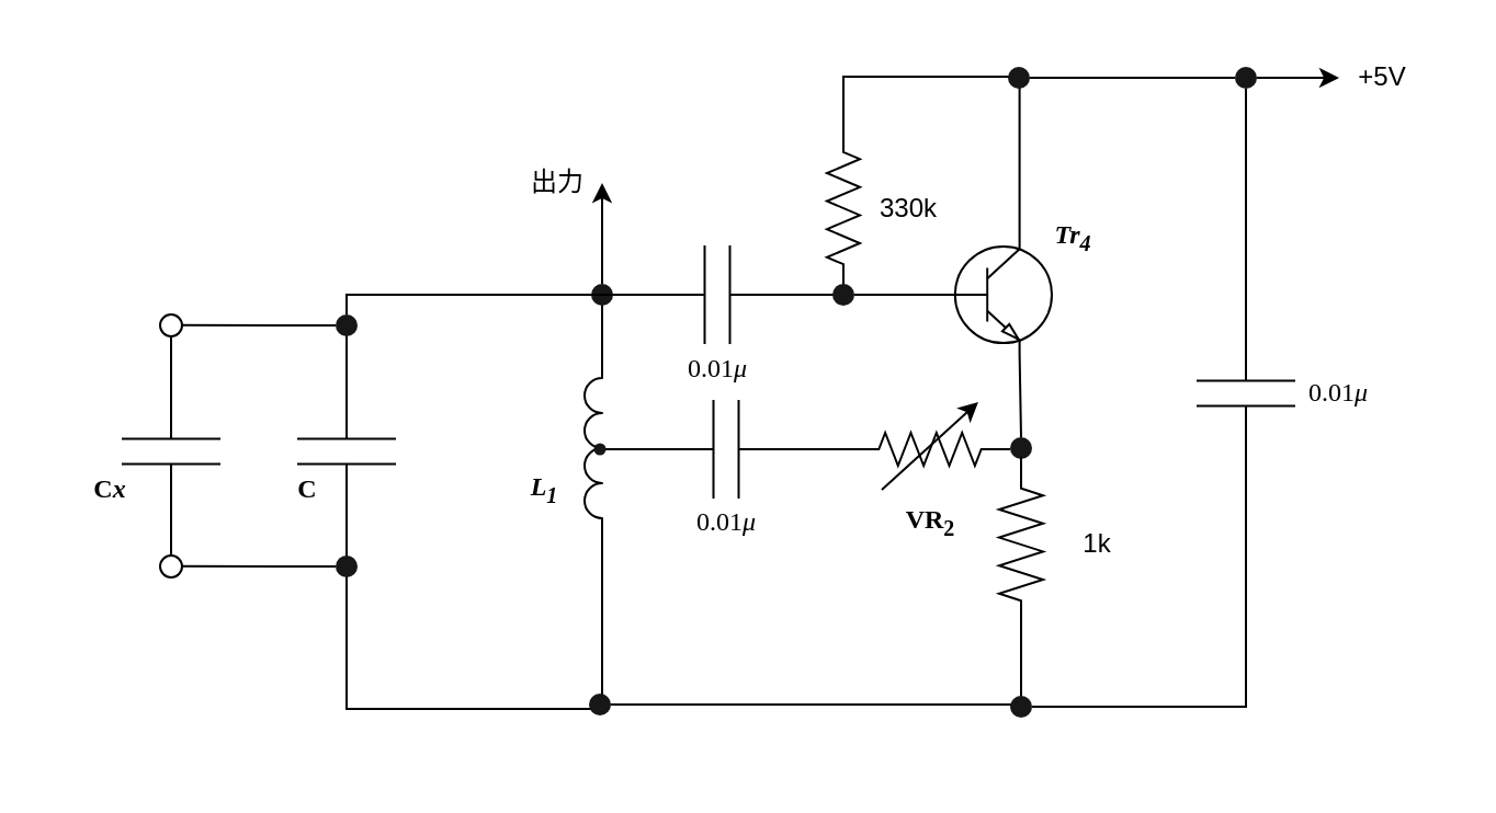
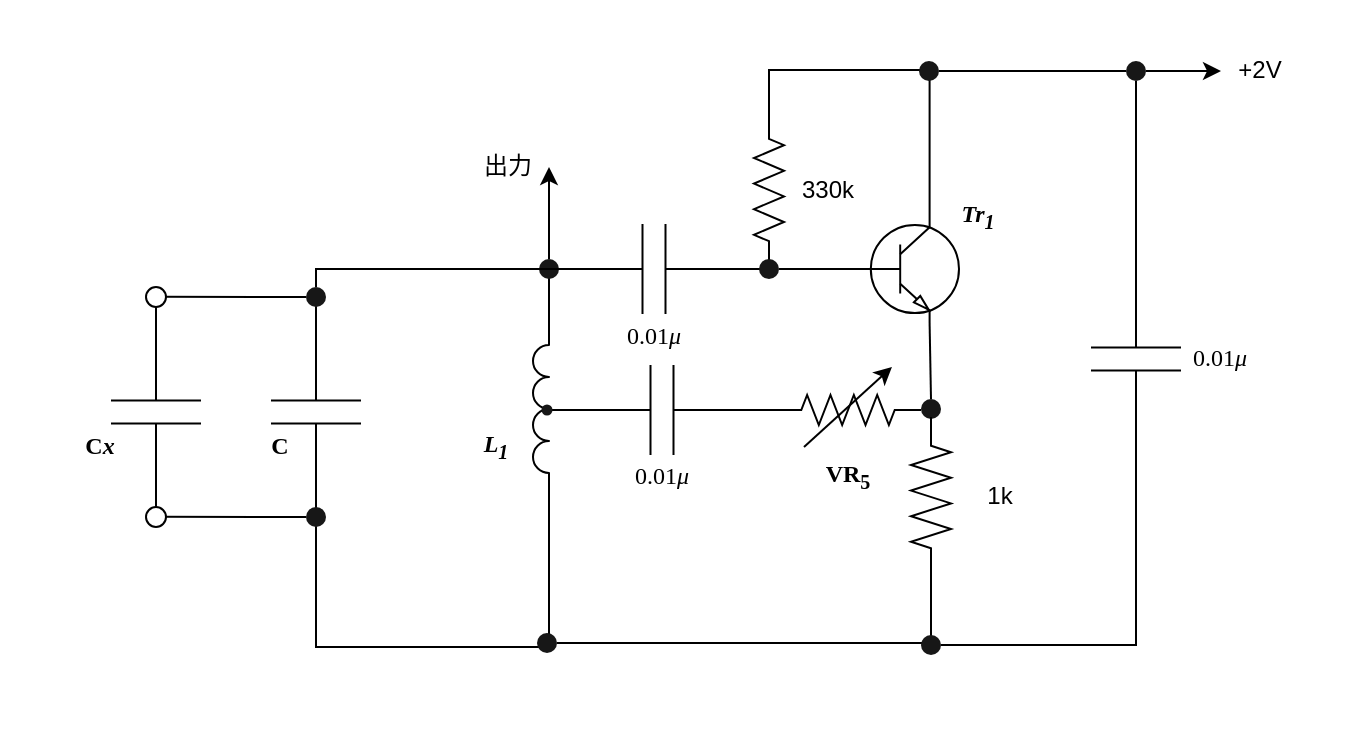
- <mxCell id="49" value="+5V" style="text;html=1;strokeColor=none;fillColor=none;align=center;verticalAlign=middle;whiteSpace=wrap;rounded=0;" vertex="1" parent="1"><mxGeometry x="600" y="20" width="60" height="30" as="geometry" /></mxCell>
+ <mxCell id="49" value="+2V" style="text;html=1;strokeColor=none;fillColor=none;align=center;verticalAlign=middle;whiteSpace=wrap;rounded=0;" vertex="1" parent="1"><mxGeometry x="600" y="20" width="60" height="30" as="geometry" /></mxCell>
- <mxCell id="50" value="&lt;i&gt;&lt;b&gt;&lt;font face=&quot;Times New Roman&quot;&gt;Tr&lt;sub&gt;4&lt;/sub&gt;&lt;/font&gt;&lt;/b&gt;&lt;/i&gt;" style="text;html=1;strokeColor=none;fillColor=none;align=center;verticalAlign=middle;whiteSpace=wrap;rounded=0;" vertex="1" parent="1"><mxGeometry x="459" y="93" width="60" height="30" as="geometry" /></mxCell>
+ <mxCell id="50" value="&lt;i&gt;&lt;b&gt;&lt;font face=&quot;Times New Roman&quot;&gt;Tr&lt;sub&gt;1&lt;/sub&gt;&lt;/font&gt;&lt;/b&gt;&lt;/i&gt;" style="text;html=1;strokeColor=none;fillColor=none;align=center;verticalAlign=middle;whiteSpace=wrap;rounded=0;" vertex="1" parent="1"><mxGeometry x="459" y="93" width="60" height="30" as="geometry" /></mxCell>
- <mxCell id="39" value="&lt;font face=&quot;Times New Roman&quot;&gt;&lt;b&gt;VR&lt;sub&gt;2&lt;/sub&gt;&lt;/b&gt;&lt;/font&gt;" style="text;html=1;strokeColor=none;fillColor=none;align=center;verticalAlign=middle;whiteSpace=wrap;rounded=0;" vertex="1" parent="1"><mxGeometry x="393.5" y="223" width="60" height="30" as="geometry" /></mxCell>
+ <mxCell id="39" value="&lt;font face=&quot;Times New Roman&quot;&gt;&lt;b&gt;VR&lt;sub&gt;5&lt;/sub&gt;&lt;/b&gt;&lt;/font&gt;" style="text;html=1;strokeColor=none;fillColor=none;align=center;verticalAlign=middle;whiteSpace=wrap;rounded=0;" vertex="1" parent="1"><mxGeometry x="393.5" y="223" width="60" height="30" as="geometry" /></mxCell>
